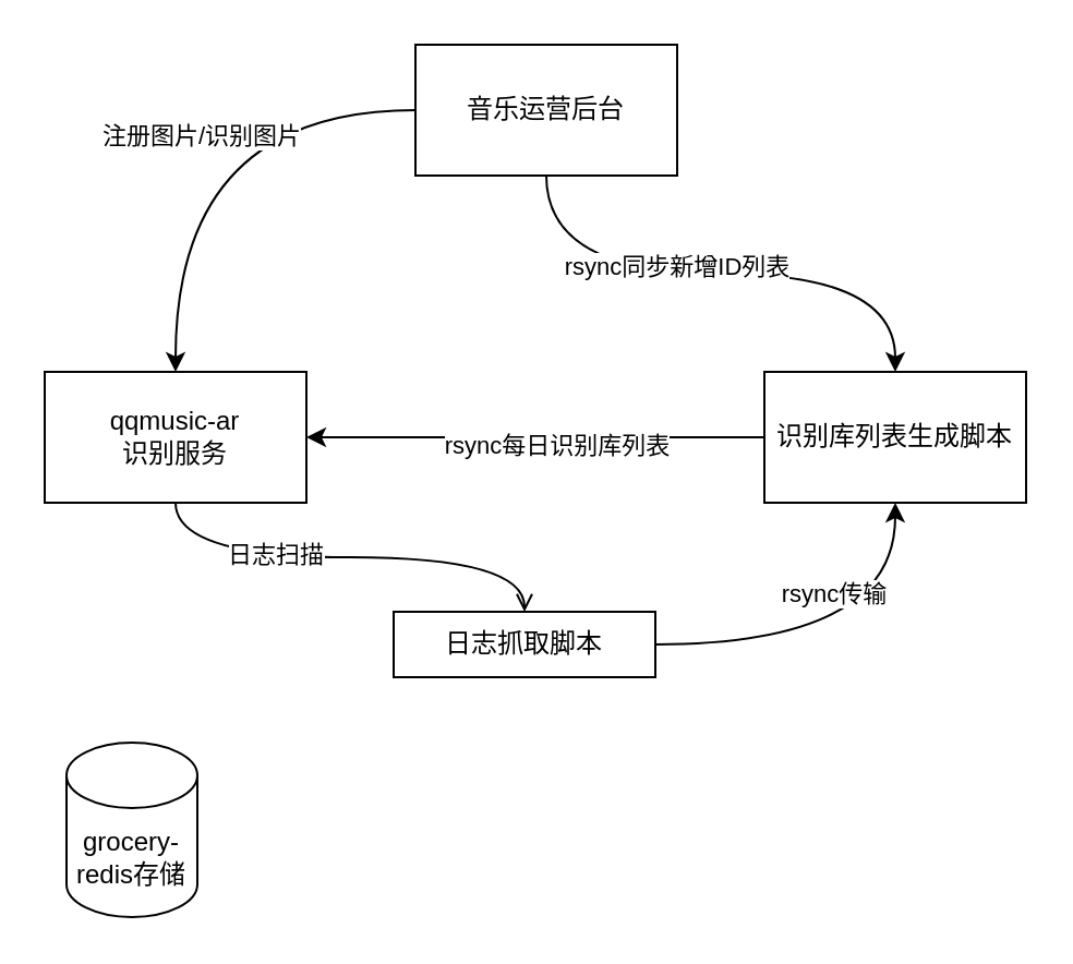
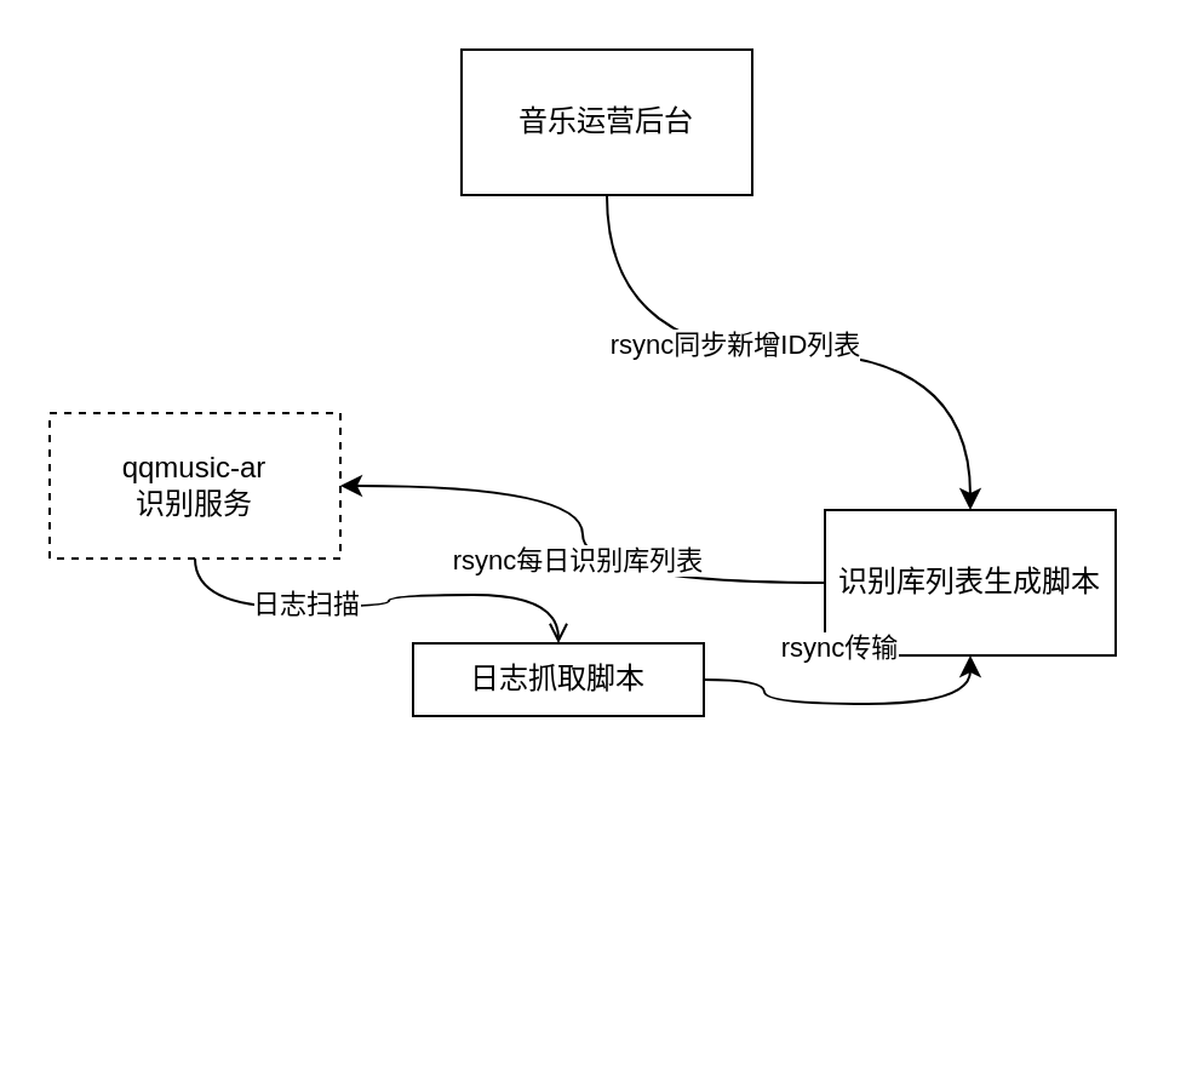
- <mxCell id="7" style="edgeStyle=orthogonalEdgeStyle;curved=1;rounded=0;orthogonalLoop=1;jettySize=auto;html=1;exitX=0;exitY=0.5;exitDx=0;exitDy=0;entryX=0.5;entryY=0;entryDx=0;entryDy=0;" edge="1" parent="1" source="9" target="4"><mxGeometry relative="1" as="geometry" /></mxCell>
- <mxCell id="8" value="注册图片/识别图片" style="edgeLabel;html=1;align=center;verticalAlign=middle;resizable=0;points=[];" vertex="1" connectable="0" parent="7"><mxGeometry x="0.056" y="11" relative="1" as="geometry"><mxPoint as="offset" /></mxGeometry></mxCell>
- <mxCell id="4" value="qqmusic-ar&lt;br&gt;识别服务" style="rounded=0;whiteSpace=wrap;html=1;" vertex="1" parent="1"><mxGeometry x="20" y="170" width="120" height="60" as="geometry" /></mxCell>
+ <mxCell id="4" value="qqmusic-ar&lt;br&gt;识别服务" style="rounded=0;whiteSpace=wrap;html=1;dashed=1;" vertex="1" parent="1"><mxGeometry x="20" y="170" width="120" height="60" as="geometry" /></mxCell>
- <mxCell id="12" value="识别库列表生成脚本" style="rounded=0;whiteSpace=wrap;html=1;" vertex="1" parent="1"><mxGeometry x="350" y="170" width="120" height="60" as="geometry" /></mxCell>
+ <mxCell id="12" value="识别库列表生成脚本" style="rounded=0;whiteSpace=wrap;html=1;" vertex="1" parent="1"><mxGeometry x="340" y="210" width="120" height="60" as="geometry" /></mxCell>
- <mxCell id="15" value="日志抓取脚本" style="rounded=0;whiteSpace=wrap;html=1;" vertex="1" parent="1"><mxGeometry x="180" y="280" width="120" height="30" as="geometry" /></mxCell>
+ <mxCell id="15" value="日志抓取脚本" style="rounded=0;whiteSpace=wrap;html=1;" vertex="1" parent="1"><mxGeometry x="170" y="265" width="120" height="30" as="geometry" /></mxCell>
- <mxCell id="16" value="grocery-redis存储" style="shape=cylinder3;whiteSpace=wrap;html=1;boundedLbl=1;backgroundOutline=1;size=15;" vertex="1" parent="1"><mxGeometry x="30" y="340" width="60" height="80" as="geometry" /></mxCell>
